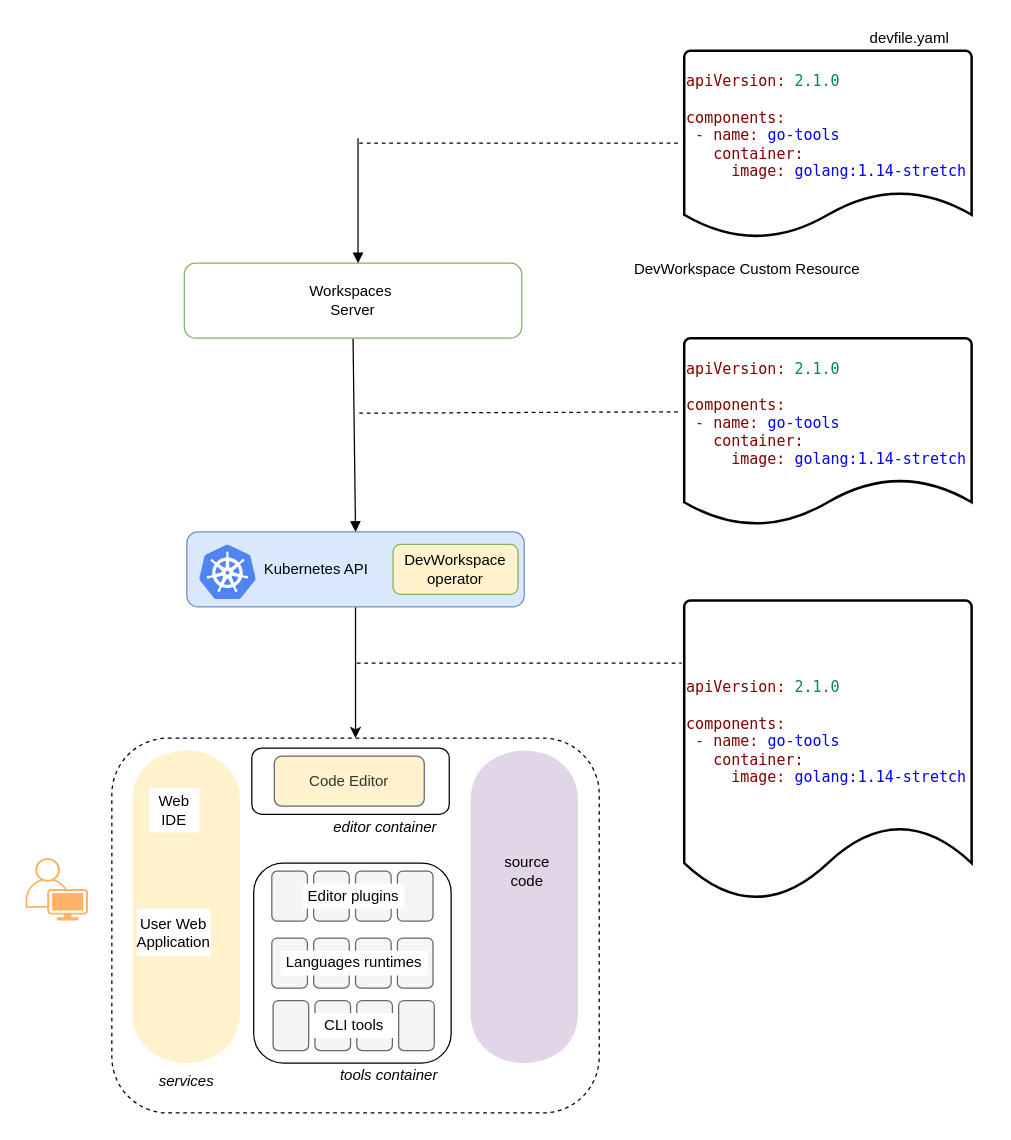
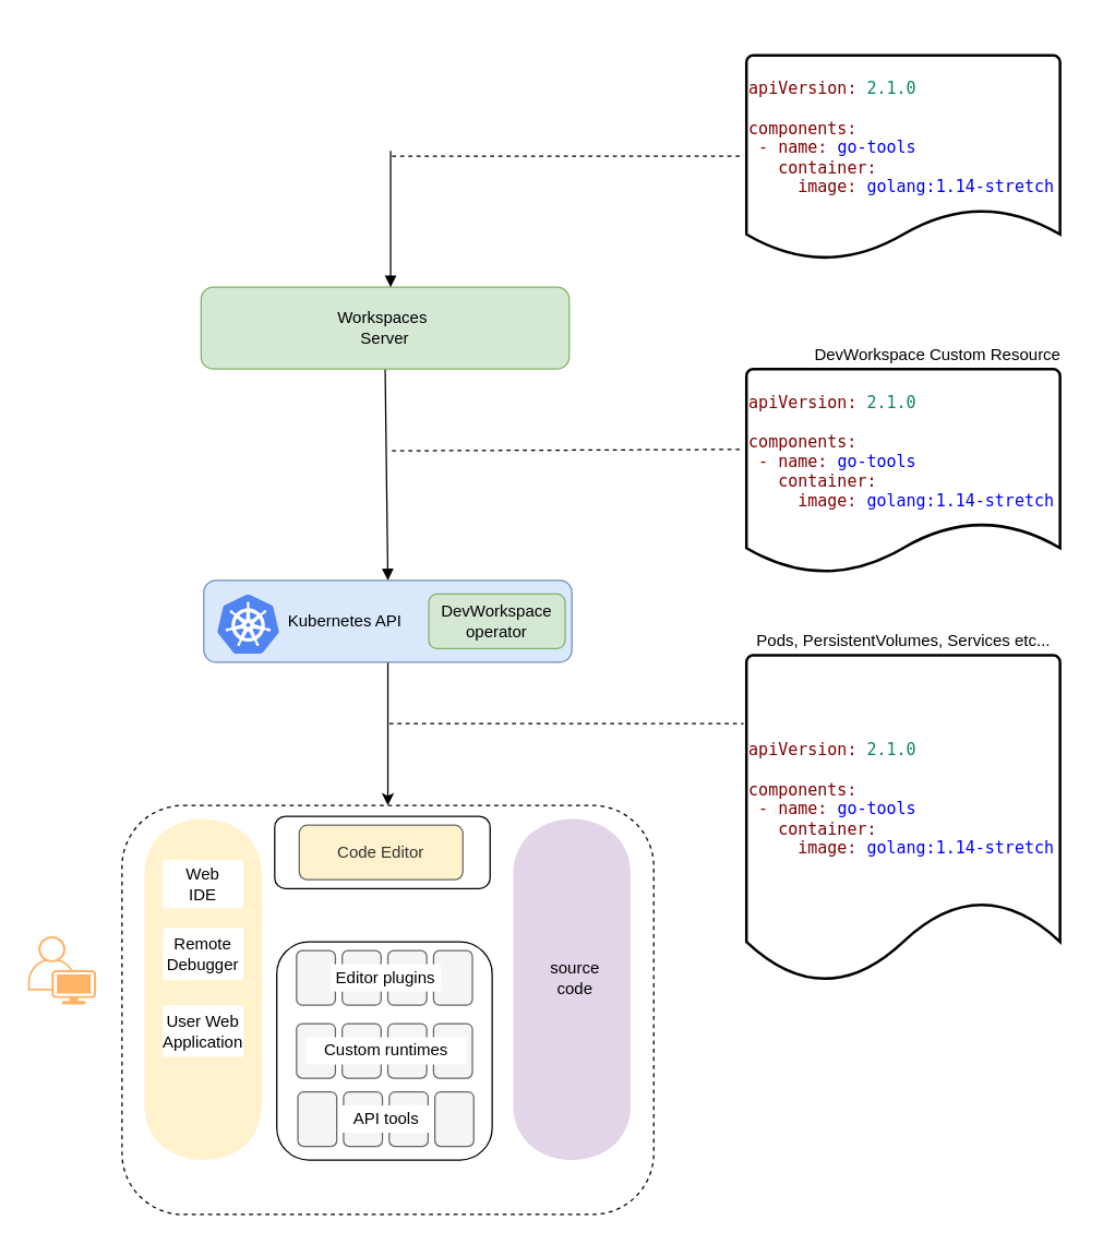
- <mxCell id="13" value="devfile.yaml" style="text;html=1;align=center;verticalAlign=middle;resizable=0;points=[];autosize=1;strokeColor=none;fontColor=#000000;" parent="1" vertex="1"><mxGeometry x="687" y="20" width="80" height="20" as="geometry" /></mxCell>
- <mxCell id="14" value="DevWorkspace Custom Resource" style="text;html=1;align=center;verticalAlign=middle;resizable=0;points=[];autosize=1;strokeColor=none;fontColor=#000000;" parent="1" vertex="1"><mxGeometry x="497" y="205" width="200" height="20" as="geometry" /></mxCell>
+ <mxCell id="14" value="DevWorkspace Custom Resource" style="text;html=1;align=center;verticalAlign=middle;resizable=0;points=[];autosize=1;strokeColor=none;fontColor=#000000;" parent="1" vertex="1"><mxGeometry x="587" y="250" width="200" height="20" as="geometry" /></mxCell>
- <mxCell id="3" value="Workspaces&amp;nbsp;&lt;br&gt;Server" style="rounded=1;whiteSpace=wrap;html=1;fillColor=#ffffff;strokeColor=#82b366;" parent="1" vertex="1"><mxGeometry x="147" y="210" width="270" height="60" as="geometry" /></mxCell>
+ <mxCell id="3" value="Workspaces&amp;nbsp;&lt;br&gt;Server" style="rounded=1;whiteSpace=wrap;html=1;fillColor=#d5e8d4;strokeColor=#82b366;" parent="1" vertex="1"><mxGeometry x="147" y="210" width="270" height="60" as="geometry" /></mxCell>
- <mxCell id="7" value="DevWorkspace&lt;br&gt;operator" style="rounded=1;whiteSpace=wrap;html=1;fillColor=#fff2cc;strokeColor=#82b366;" parent="1" vertex="1"><mxGeometry x="314" y="435" width="100" height="40" as="geometry" /></mxCell>
+ <mxCell id="7" value="DevWorkspace&lt;br&gt;operator" style="rounded=1;whiteSpace=wrap;html=1;fillColor=#d5e8d4;strokeColor=#82b366;" parent="1" vertex="1"><mxGeometry x="314" y="435" width="100" height="40" as="geometry" /></mxCell>
+ <mxCell id="15" value="Pods, PersistentVolumes, Services etc..." style="text;html=1;align=center;verticalAlign=middle;resizable=0;points=[];autosize=1;strokeColor=none;fontColor=#000000;" parent="1" vertex="1"><mxGeometry x="547" y="460" width="230" height="20" as="geometry" /></mxCell>
- <mxCell id="42" value="&lt;span style=&quot;font-style: normal&quot;&gt;Web &lt;br&gt;IDE&lt;/span&gt;" style="text;html=1;strokeColor=none;align=center;verticalAlign=middle;whiteSpace=wrap;rounded=0;fontColor=#000000;fontStyle=2;fillColor=#ffffff;" parent="1" vertex="1"><mxGeometry x="119" y="630" width="40" height="35.5" as="geometry" /></mxCell>
+ <mxCell id="42" value="&lt;span style=&quot;font-style: normal&quot;&gt;Web &lt;br&gt;IDE&lt;/span&gt;" style="text;html=1;strokeColor=none;align=center;verticalAlign=middle;whiteSpace=wrap;rounded=0;fontColor=#000000;fontStyle=2;fillColor=#ffffff;" parent="1" vertex="1"><mxGeometry x="119" y="630" width="59" height="35.5" as="geometry" /></mxCell>
- <mxCell id="21" value="editor container" style="text;html=1;strokeColor=none;fillColor=none;align=center;verticalAlign=middle;whiteSpace=wrap;rounded=0;fontColor=#000000;fontStyle=2" parent="1" vertex="1"><mxGeometry x="258" y="652" width="100" height="20" as="geometry" /></mxCell>
- <mxCell id="39" value="&lt;span style=&quot;font-style: normal&quot;&gt;source&lt;br&gt;code&lt;/span&gt;" style="text;html=1;strokeColor=none;fillColor=none;align=center;verticalAlign=middle;whiteSpace=wrap;rounded=0;fontColor=#000000;fontStyle=2" parent="1" vertex="1"><mxGeometry x="391.5" y="686.5" width="59" height="20" as="geometry" /></mxCell>
+ <mxCell id="39" value="&lt;span style=&quot;font-style: normal&quot;&gt;source&lt;br&gt;code&lt;/span&gt;" style="text;html=1;strokeColor=none;fillColor=none;align=center;verticalAlign=middle;whiteSpace=wrap;rounded=0;fontColor=#000000;fontStyle=2" parent="1" vertex="1"><mxGeometry x="391.5" y="706.5" width="59" height="20" as="geometry" /></mxCell>
+ <mxCell id="43" value="&lt;span style=&quot;font-style: normal&quot;&gt;Remote Debugger&lt;/span&gt;" style="text;html=1;align=center;verticalAlign=middle;whiteSpace=wrap;rounded=0;fontStyle=2;fillColor=#ffffff;" parent="1" vertex="1"><mxGeometry x="119" y="680" width="59" height="38" as="geometry" /></mxCell>
- <mxCell id="44" value="&lt;span style=&quot;font-style: normal&quot;&gt;User Web Application&lt;/span&gt;" style="text;html=1;align=center;verticalAlign=middle;whiteSpace=wrap;rounded=0;fontStyle=2;fillColor=#ffffff;" parent="1" vertex="1"><mxGeometry x="109" y="726.5" width="59" height="38" as="geometry" /></mxCell>
+ <mxCell id="44" value="&lt;span style=&quot;font-style: normal&quot;&gt;User Web Application&lt;/span&gt;" style="text;html=1;align=center;verticalAlign=middle;whiteSpace=wrap;rounded=0;fontStyle=2;fillColor=#ffffff;" parent="1" vertex="1"><mxGeometry x="119" y="736.5" width="59" height="38" as="geometry" /></mxCell>
- <mxCell id="37" value="Languages runtimes" style="text;html=1;strokeColor=none;align=center;verticalAlign=middle;whiteSpace=wrap;rounded=0;fontColor=#000000;fillColor=#ffffff;" parent="1" vertex="1"><mxGeometry x="224" y="760" width="118" height="20" as="geometry" /></mxCell>
+ <mxCell id="37" value="Custom runtimes" style="text;html=1;strokeColor=none;align=center;verticalAlign=middle;whiteSpace=wrap;rounded=0;fontColor=#000000;fillColor=#ffffff;" parent="1" vertex="1"><mxGeometry x="224" y="760" width="118" height="20" as="geometry" /></mxCell>
- <mxCell id="38" value="CLI tools" style="text;html=1;strokeColor=none;align=center;verticalAlign=middle;whiteSpace=wrap;rounded=0;fontColor=#000000;fillColor=#ffffff;" parent="1" vertex="1"><mxGeometry x="250" y="810" width="66" height="20" as="geometry" /></mxCell>
+ <mxCell id="38" value="API tools" style="text;html=1;strokeColor=none;align=center;verticalAlign=middle;whiteSpace=wrap;rounded=0;fontColor=#000000;fillColor=#ffffff;" parent="1" vertex="1"><mxGeometry x="250" y="810" width="66" height="20" as="geometry" /></mxCell>
- <mxCell id="24" value="tools container" style="text;html=1;strokeColor=none;fillColor=none;align=center;verticalAlign=middle;whiteSpace=wrap;rounded=0;fontColor=#000000;fontStyle=2" parent="1" vertex="1"><mxGeometry x="260.5" y="850" width="100" height="20" as="geometry" /></mxCell>
- <mxCell id="41" value="services" style="text;html=1;strokeColor=none;fillColor=none;align=center;verticalAlign=middle;whiteSpace=wrap;rounded=0;fontColor=#000000;fontStyle=2" parent="1" vertex="1"><mxGeometry x="98.5" y="850" width="100" height="30" as="geometry" /></mxCell>
